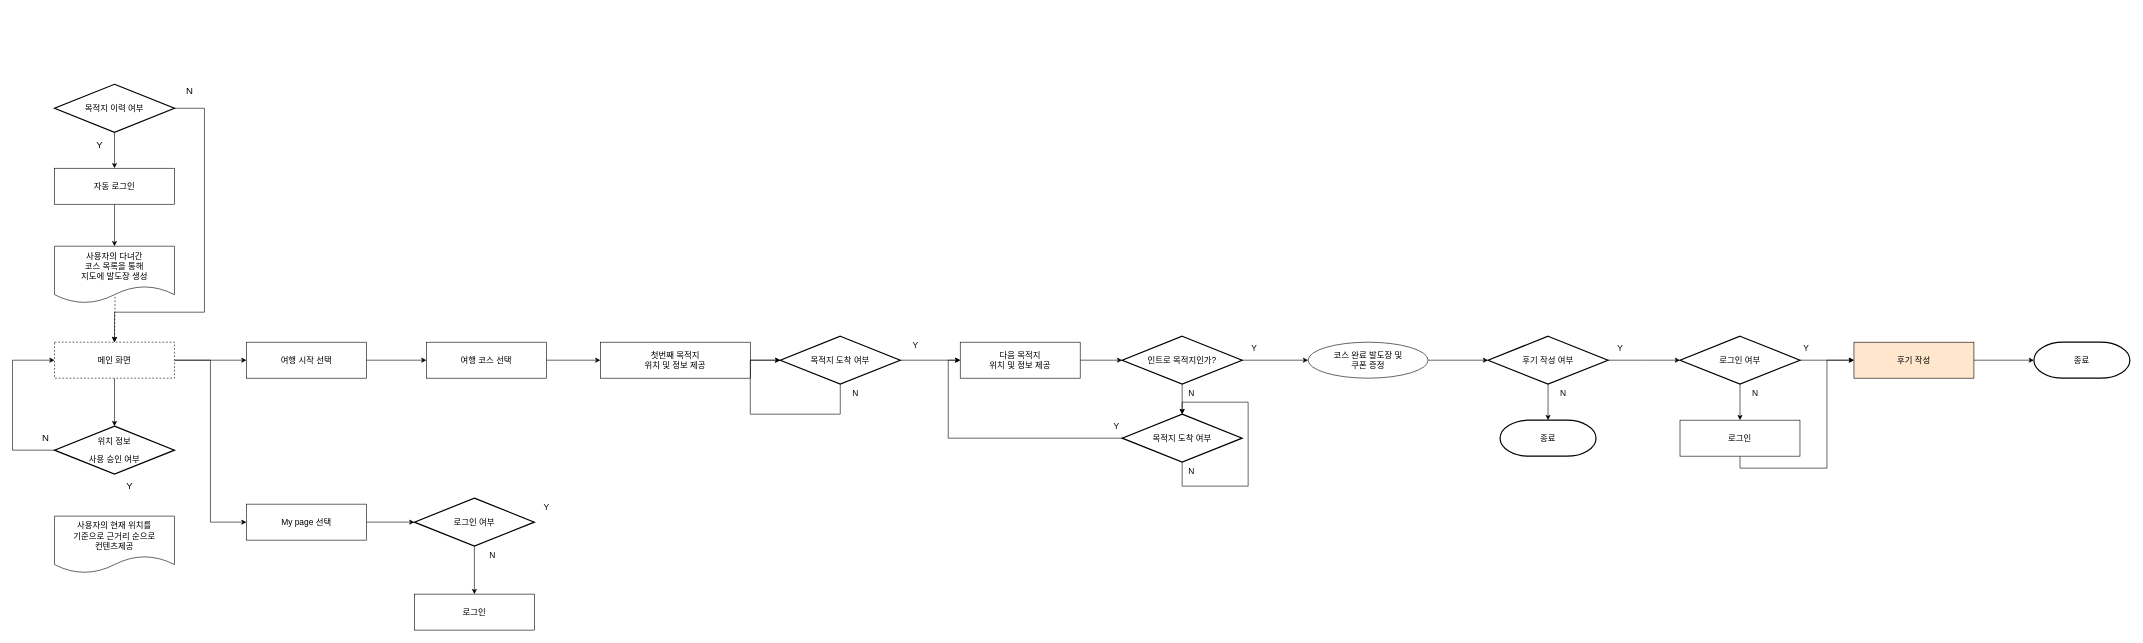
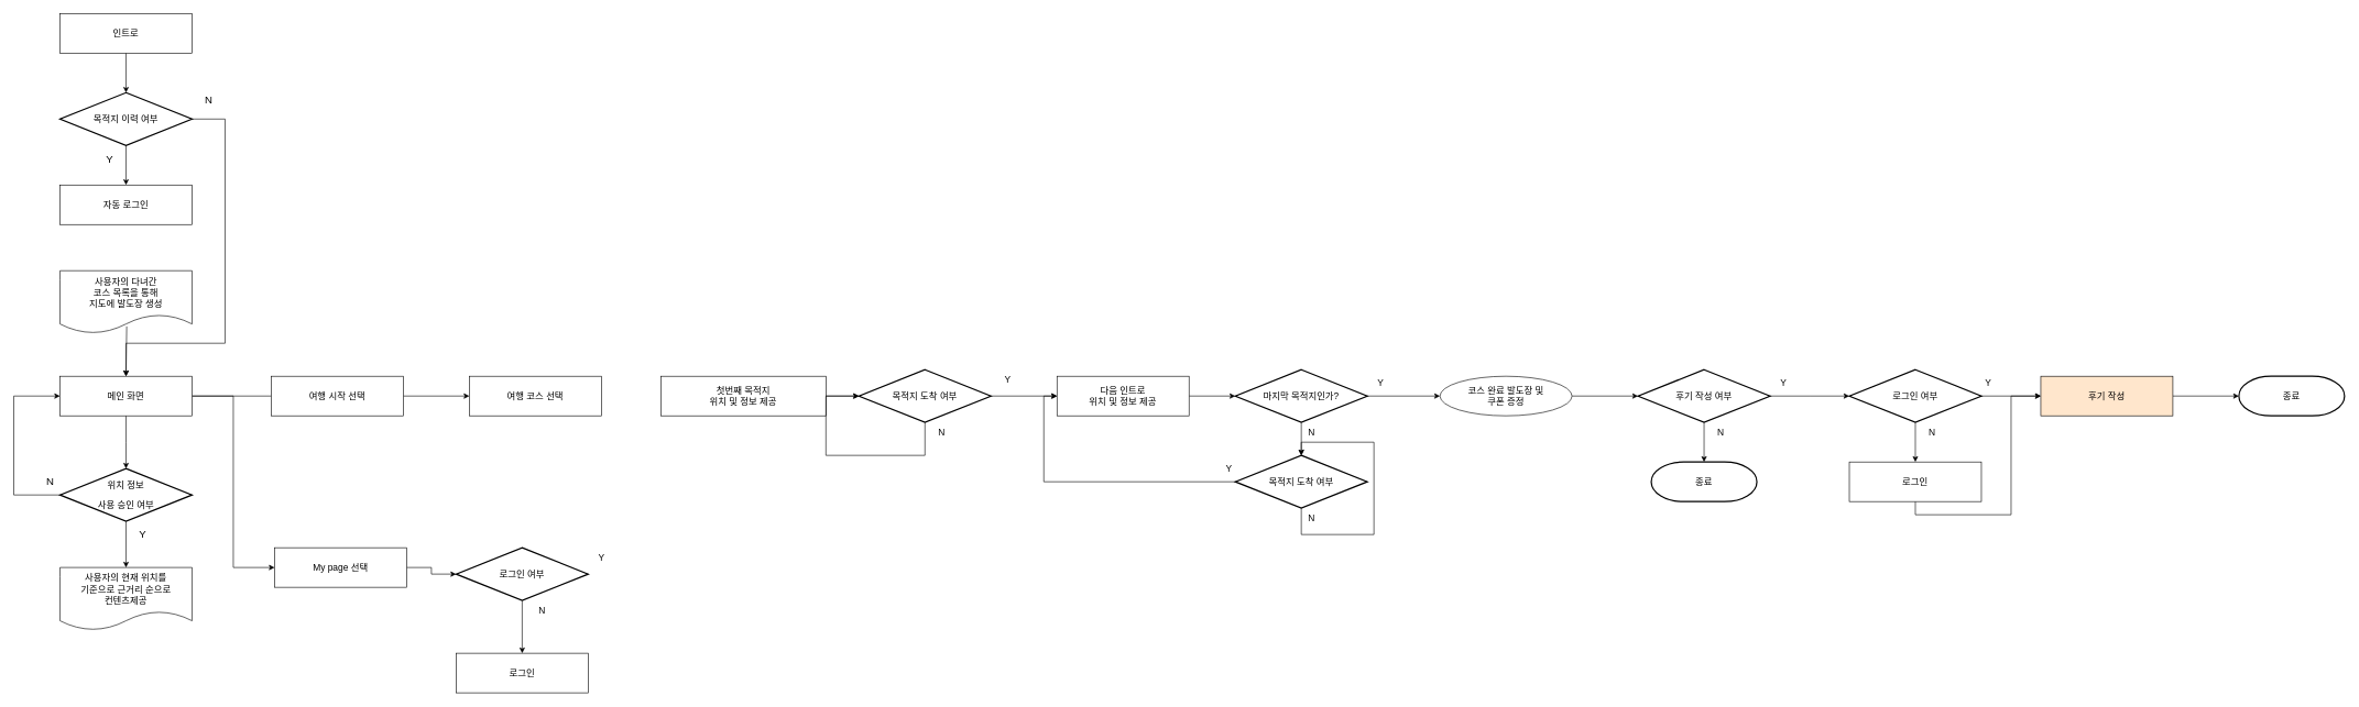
+ <mxCell id="4" value="인트로" style="rounded=0;whiteSpace=wrap;html=1;fontSize=14;" parent="1" vertex="1"><mxGeometry x="90" y="20" width="200" height="60" as="geometry" /></mxCell>
+ <mxCell id="3" style="edgeStyle=orthogonalEdgeStyle;rounded=0;orthogonalLoop=1;jettySize=auto;html=1;exitX=0.5;exitY=1;exitDx=0;exitDy=0;entryX=0.5;entryY=0;entryDx=0;entryDy=0;entryPerimeter=0;fontSize=14;" parent="1" source="4" target="64" edge="1"><mxGeometry relative="1" as="geometry" /></mxCell>
- <mxCell id="65" style="edgeStyle=orthogonalEdgeStyle;rounded=0;orthogonalLoop=1;jettySize=auto;html=1;exitX=0.5;exitY=1;exitDx=0;exitDy=0;entryX=0.5;entryY=0;entryDx=0;entryDy=0;fontSize=14;" parent="1" source="66" target="67" edge="1"><mxGeometry relative="1" as="geometry" /></mxCell>
- <mxCell id="68" value="" style="endArrow=classic;html=1;fontSize=14;exitX=0.505;exitY=0.889;exitDx=0;exitDy=0;exitPerimeter=0;entryX=0.5;entryY=0;entryDx=0;entryDy=0;dashed=1;" parent="1" source="67" target="14" edge="1"><mxGeometry width="50" height="50" relative="1" as="geometry"><mxPoint x="700" y="370" as="sourcePoint" /><mxPoint x="750" y="320" as="targetPoint" /></mxGeometry></mxCell>
+ <mxCell id="68" value="" style="endArrow=classic;html=1;fontSize=14;exitX=0.505;exitY=0.889;exitDx=0;exitDy=0;exitPerimeter=0;entryX=0.5;entryY=0;entryDx=0;entryDy=0;" parent="1" source="67" target="14" edge="1"><mxGeometry width="50" height="50" relative="1" as="geometry"><mxPoint x="700" y="370" as="sourcePoint" /><mxPoint x="750" y="320" as="targetPoint" /></mxGeometry></mxCell>
- <mxCell id="14" value="&lt;p style=&quot;font-size: 14px;&quot;&gt;메인 화면&lt;/p&gt;" style="rounded=0;whiteSpace=wrap;html=1;fontSize=14;dashed=1;" parent="1" vertex="1"><mxGeometry x="90" y="570" width="200" height="60" as="geometry" /></mxCell>
+ <mxCell id="14" value="&lt;p style=&quot;font-size: 14px;&quot;&gt;메인 화면&lt;/p&gt;" style="rounded=0;whiteSpace=wrap;html=1;fontSize=14;" parent="1" vertex="1"><mxGeometry x="90" y="570" width="200" height="60" as="geometry" /></mxCell>
- <mxCell id="12" style="edgeStyle=orthogonalEdgeStyle;rounded=0;orthogonalLoop=1;jettySize=auto;html=1;exitX=1;exitY=0.5;exitDx=0;exitDy=0;entryX=0;entryY=0.5;entryDx=0;entryDy=0;fontSize=14;" parent="1" source="14" target="16" edge="1"><mxGeometry relative="1" as="geometry" /></mxCell>
+ <mxCell id="12" style="edgeStyle=orthogonalEdgeStyle;rounded=0;orthogonalLoop=1;jettySize=auto;html=1;exitX=1;exitY=0.5;exitDx=0;exitDy=0;entryX=0;entryY=0.5;entryDx=0;entryDy=0;fontSize=14;endArrow=none;" parent="1" source="14" target="16" edge="1"><mxGeometry relative="1" as="geometry" /></mxCell>
- <mxCell id="25" style="edgeStyle=orthogonalEdgeStyle;rounded=0;orthogonalLoop=1;jettySize=auto;html=1;exitX=1;exitY=0.5;exitDx=0;exitDy=0;entryX=0;entryY=0.5;entryDx=0;entryDy=0;fontSize=14;" parent="1" source="26" target="30" edge="1"><mxGeometry relative="1" as="geometry" /></mxCell>
- <mxCell id="35" value="&lt;p&gt;다음&amp;nbsp;목적지 &lt;br&gt;위치 및 정보 제공&lt;/p&gt;" style="rounded=0;whiteSpace=wrap;html=1;fontSize=14;" parent="1" vertex="1"><mxGeometry x="1600" y="570" width="200" height="60" as="geometry" /></mxCell>
+ <mxCell id="35" value="&lt;p&gt;다음&amp;nbsp;인트로 &lt;br&gt;위치 및 정보 제공&lt;/p&gt;" style="rounded=0;whiteSpace=wrap;html=1;fontSize=14;" parent="1" vertex="1"><mxGeometry x="1600" y="570" width="200" height="60" as="geometry" /></mxCell>
- <mxCell id="40" value="인트로 목적지인가?" style="strokeWidth=2;html=1;shape=mxgraph.flowchart.decision;whiteSpace=wrap;fontSize=14;" parent="1" vertex="1"><mxGeometry x="1870" y="560" width="200" height="80" as="geometry" /></mxCell>
+ <mxCell id="40" value="마지막 목적지인가?" style="strokeWidth=2;html=1;shape=mxgraph.flowchart.decision;whiteSpace=wrap;fontSize=14;" parent="1" vertex="1"><mxGeometry x="1870" y="560" width="200" height="80" as="geometry" /></mxCell>
+ <mxCell id="9" style="edgeStyle=orthogonalEdgeStyle;rounded=0;orthogonalLoop=1;jettySize=auto;html=1;exitX=0.5;exitY=1;exitDx=0;exitDy=0;exitPerimeter=0;entryX=0.5;entryY=0;entryDx=0;entryDy=0;fontSize=14;" parent="1" source="10" target="22" edge="1"><mxGeometry relative="1" as="geometry" /></mxCell>
- <mxCell id="18" value="My page&amp;nbsp;선택" style="rounded=0;whiteSpace=wrap;html=1;fontSize=14;" parent="1" vertex="1"><mxGeometry x="410" y="840" width="200" height="60" as="geometry" /></mxCell>
+ <mxCell id="18" value="My page&amp;nbsp;선택" style="rounded=0;whiteSpace=wrap;html=1;fontSize=14;" parent="1" vertex="1"><mxGeometry x="415" y="830" width="200" height="60" as="geometry" /></mxCell>
